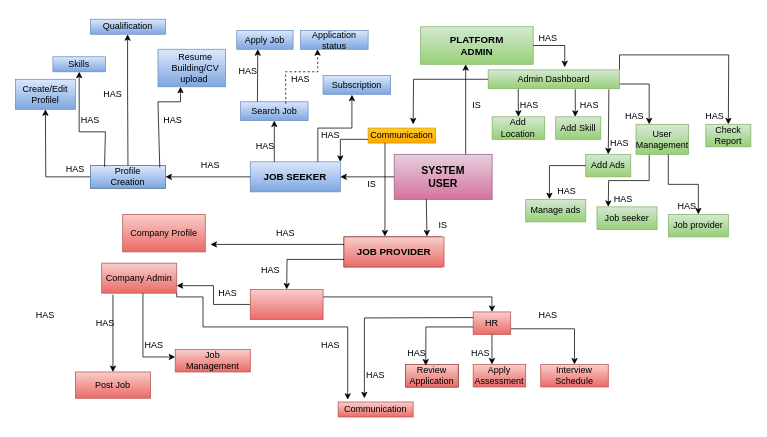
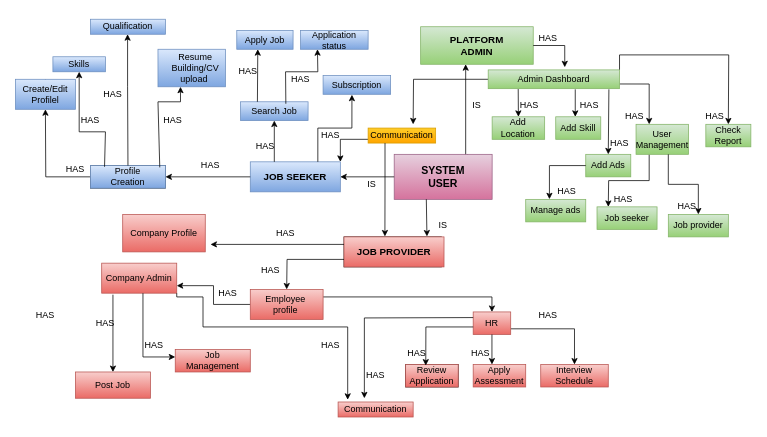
- <mxCell id="69" value="" style="endArrow=classic;html=1;rounded=0;exitX=0.671;exitY=0.104;exitDx=0;exitDy=0;exitPerimeter=0;entryX=0.25;entryY=1;entryDx=0;entryDy=0;dashed=1;" edge="1" parent="1" source="63" target="65"><mxGeometry width="50" height="50" relative="1" as="geometry"><mxPoint x="460" y="245" as="sourcePoint" /><mxPoint x="410" y="65" as="targetPoint" /><Array as="points"><mxPoint x="380" y="95" /><mxPoint x="423" y="95" /></Array></mxGeometry></mxCell>
+ <mxCell id="69" value="" style="endArrow=classic;html=1;rounded=0;exitX=0.671;exitY=0.104;exitDx=0;exitDy=0;exitPerimeter=0;entryX=0.25;entryY=1;entryDx=0;entryDy=0;" edge="1" parent="1" source="63" target="65"><mxGeometry width="50" height="50" relative="1" as="geometry"><mxPoint x="460" y="245" as="sourcePoint" /><mxPoint x="410" y="65" as="targetPoint" /><Array as="points"><mxPoint x="380" y="95" /><mxPoint x="423" y="95" /></Array></mxGeometry></mxCell>
+ <mxCell id="57" value="Employee profile" style="text;html=1;align=center;verticalAlign=middle;whiteSpace=wrap;rounded=0;" vertex="1" parent="1"><mxGeometry x="350" y="390" width="60" height="30" as="geometry" /></mxCell>
